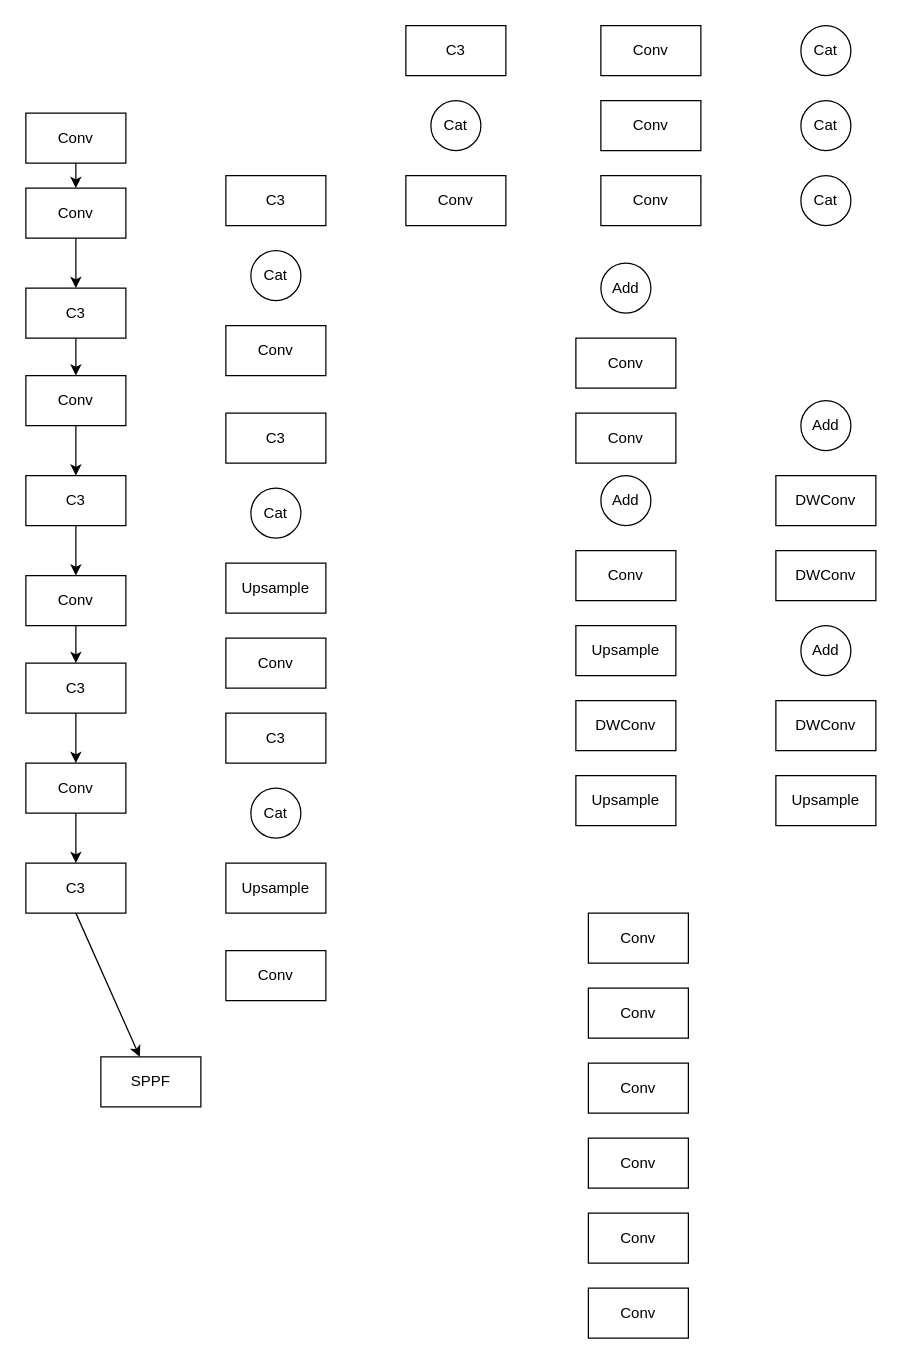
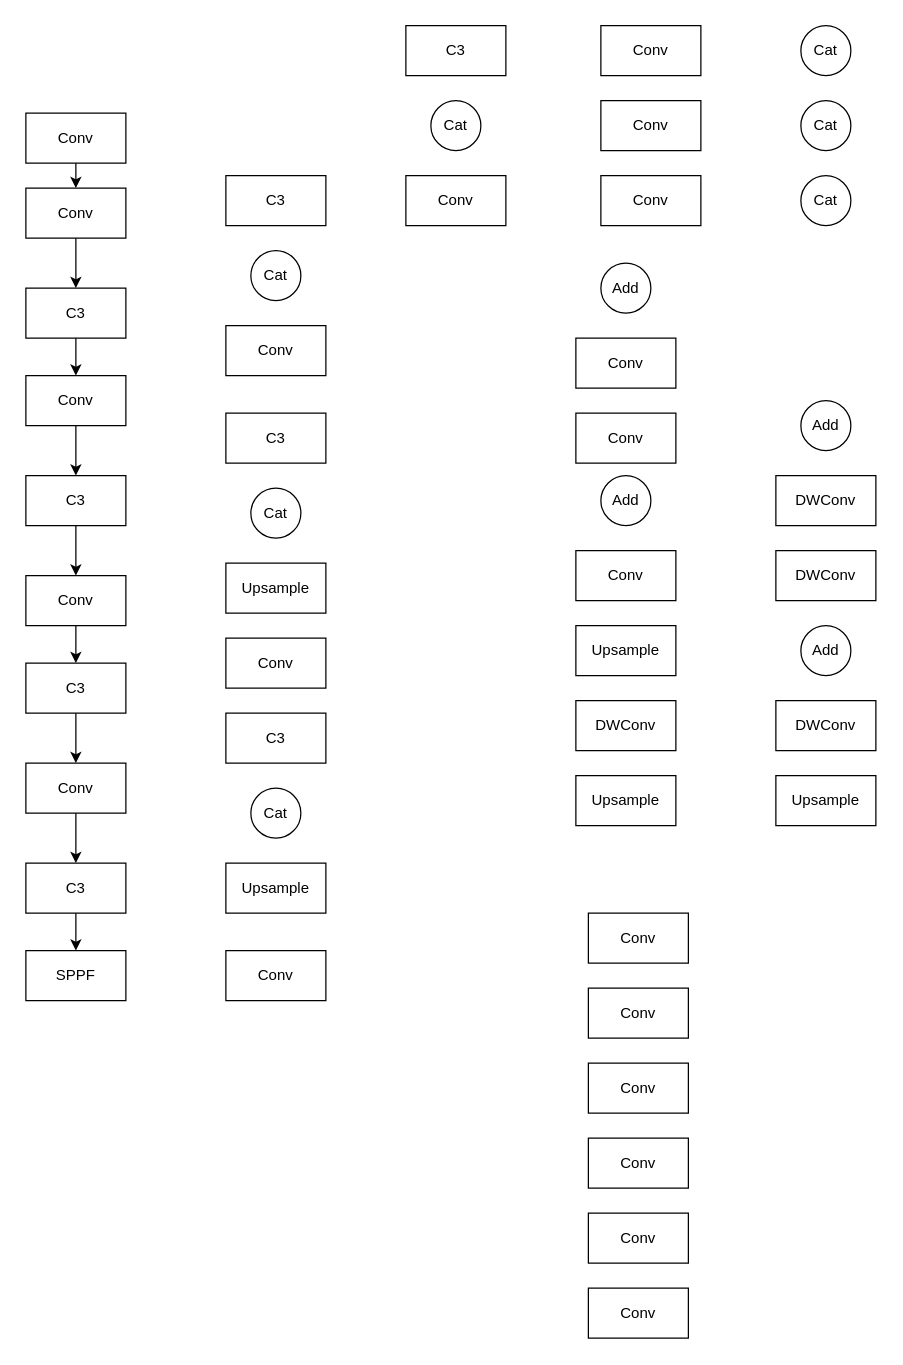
- <mxCell id="19" value="SPPF" style="rounded=0;whiteSpace=wrap;html=1;" vertex="1" parent="1"><mxGeometry x="80" y="845" width="80" height="40" as="geometry" /></mxCell>
+ <mxCell id="19" value="SPPF" style="rounded=0;whiteSpace=wrap;html=1;" vertex="1" parent="1"><mxGeometry x="20" y="760" width="80" height="40" as="geometry" /></mxCell>
